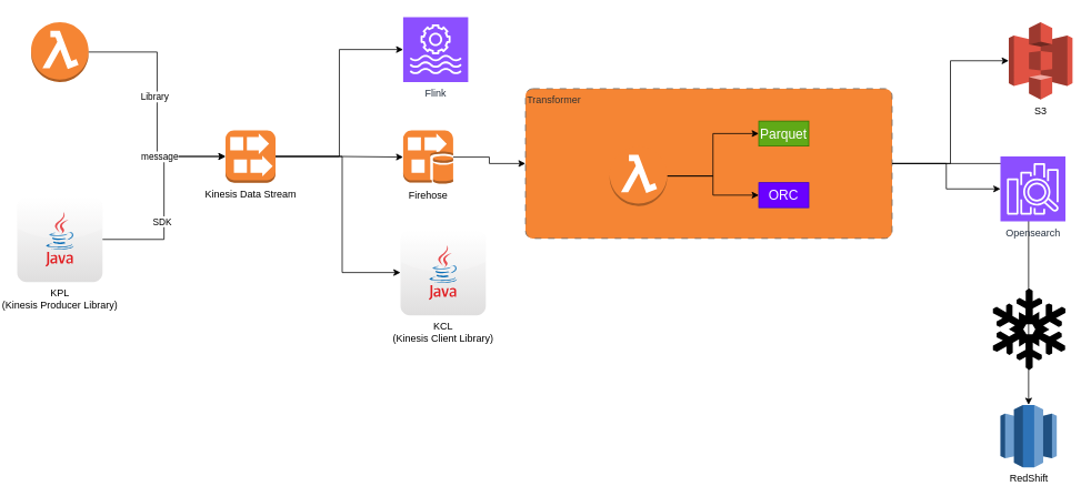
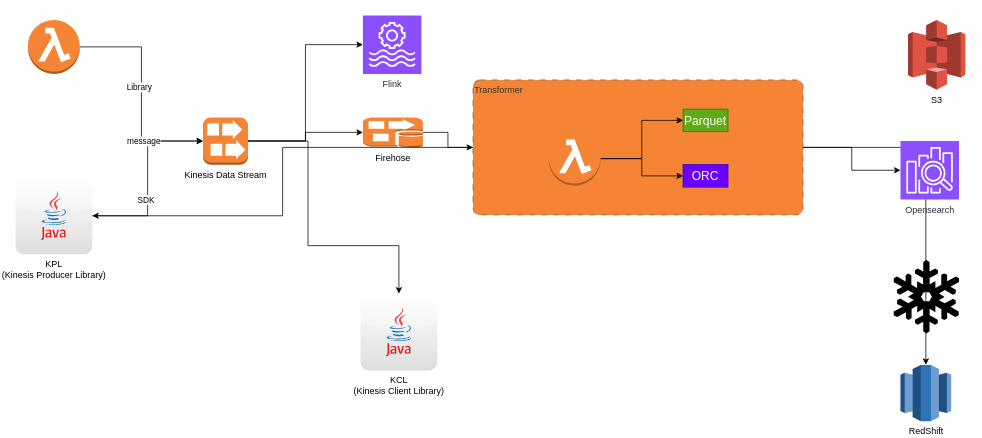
- <mxCell id="28" style="edgeStyle=orthogonalEdgeStyle;rounded=0;orthogonalLoop=1;jettySize=auto;html=1;entryX=0;entryY=0.5;entryDx=0;entryDy=0;entryPerimeter=0;" edge="1" parent="1" source="18" target="24"><mxGeometry relative="1" as="geometry" /></mxCell>
+ <mxCell id="28" style="edgeStyle=orthogonalEdgeStyle;rounded=0;orthogonalLoop=1;jettySize=auto;html=1;" edge="1" parent="1" source="18" target="5"><mxGeometry relative="1" as="geometry" /></mxCell>
- <mxCell id="14" value="Firehose" style="outlineConnect=0;dashed=0;verticalLabelPosition=bottom;verticalAlign=top;align=center;html=1;shape=mxgraph.aws3.kinesis_firehose;fillColor=#F58534;gradientColor=none;" vertex="1" parent="1"><mxGeometry x="483.2" y="156" width="60" height="64.5" as="geometry" /></mxCell>
+ <mxCell id="14" value="Firehose" style="outlineConnect=0;dashed=0;verticalLabelPosition=bottom;verticalAlign=top;align=center;html=1;shape=mxgraph.aws3.kinesis_firehose;fillColor=#F58534;gradientColor=none;" vertex="1" parent="1"><mxGeometry x="483.2" y="156" width="80" height="40" as="geometry" /></mxCell>
- <mxCell id="16" value="KCL&lt;br&gt;(Kinesis Client Library)" style="dashed=0;outlineConnect=0;html=1;align=center;labelPosition=center;verticalLabelPosition=bottom;verticalAlign=top;shape=mxgraph.webicons.java;gradientColor=#DFDEDE" vertex="1" parent="1"><mxGeometry x="480" y="276" width="102.4" height="102.4" as="geometry" /></mxCell>
+ <mxCell id="16" value="KCL&lt;br&gt;(Kinesis Client Library)" style="dashed=0;outlineConnect=0;html=1;align=center;labelPosition=center;verticalLabelPosition=bottom;verticalAlign=top;shape=mxgraph.webicons.java;gradientColor=#DFDEDE" vertex="1" parent="1"><mxGeometry x="480" y="391" width="102.4" height="102.4" as="geometry" /></mxCell>
